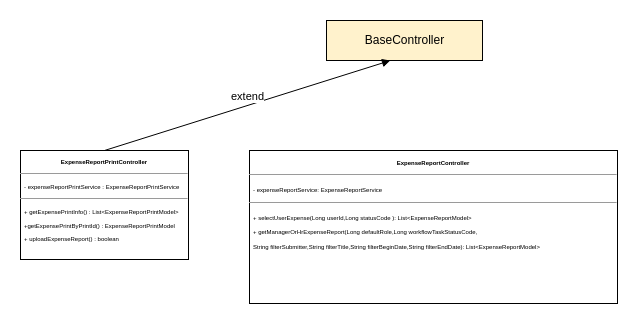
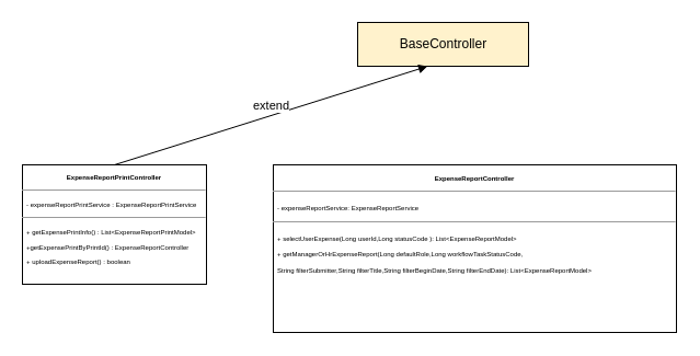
- <mxCell id="4" value="&lt;p style=&quot;margin: 4px 0px 0px ; text-align: center ; font-size: 11px&quot;&gt;&lt;font style=&quot;font-size: 6px&quot;&gt;&lt;b&gt;ExpenseReportPrintController&lt;/b&gt;&lt;br&gt;&lt;/font&gt;&lt;/p&gt;&lt;hr style=&quot;font-size: 11px&quot; size=&quot;1&quot;&gt;&lt;p style=&quot;margin: 0px 0px 0px 4px ; font-size: 11px&quot;&gt;&lt;font style=&quot;font-size: 6px&quot;&gt;- expenseReportPrintService : ExpenseReportPrintService&lt;br&gt;&lt;/font&gt;&lt;/p&gt;&lt;hr style=&quot;font-size: 11px&quot; size=&quot;1&quot;&gt;&lt;p style=&quot;margin: 0px 0px 0px 4px ; font-size: 11px&quot;&gt;&lt;font style=&quot;font-size: 6px&quot;&gt;+ getExpensePrintInfo() : List&amp;lt;ExpenseReportPrintModel&amp;gt;&lt;br&gt;&lt;/font&gt;&lt;/p&gt;&lt;p style=&quot;margin: 0px 0px 0px 4px ; font-size: 11px&quot;&gt;&lt;font style=&quot;font-size: 6px&quot;&gt;+getExpensePrintByPrintId() : ExpenseReportPrintModel&lt;br&gt;+ uploadExpenseReport() : boolean&lt;br&gt;&lt;/font&gt;&lt;/p&gt;" style="verticalAlign=top;align=left;overflow=fill;fontSize=12;fontFamily=Helvetica;html=1;" vertex="1" parent="1"><mxGeometry x="20" y="150" width="168" height="109" as="geometry" /></mxCell>
+ <mxCell id="4" value="&lt;p style=&quot;margin: 4px 0px 0px ; text-align: center ; font-size: 11px&quot;&gt;&lt;font style=&quot;font-size: 6px&quot;&gt;&lt;b&gt;ExpenseReportPrintController&lt;/b&gt;&lt;br&gt;&lt;/font&gt;&lt;/p&gt;&lt;hr style=&quot;font-size: 11px&quot; size=&quot;1&quot;&gt;&lt;p style=&quot;margin: 0px 0px 0px 4px ; font-size: 11px&quot;&gt;&lt;font style=&quot;font-size: 6px&quot;&gt;- expenseReportPrintService : ExpenseReportPrintService&lt;br&gt;&lt;/font&gt;&lt;/p&gt;&lt;hr style=&quot;font-size: 11px&quot; size=&quot;1&quot;&gt;&lt;p style=&quot;margin: 0px 0px 0px 4px ; font-size: 11px&quot;&gt;&lt;font style=&quot;font-size: 6px&quot;&gt;+ getExpensePrintInfo() : List&amp;lt;ExpenseReportPrintModel&amp;gt;&lt;br&gt;&lt;/font&gt;&lt;/p&gt;&lt;p style=&quot;margin: 0px 0px 0px 4px ; font-size: 11px&quot;&gt;&lt;font style=&quot;font-size: 6px&quot;&gt;+getExpensePrintByPrintId() : ExpenseReportController&lt;br&gt;+ uploadExpenseReport() : boolean&lt;br&gt;&lt;/font&gt;&lt;/p&gt;" style="verticalAlign=top;align=left;overflow=fill;fontSize=12;fontFamily=Helvetica;html=1;" vertex="1" parent="1"><mxGeometry x="20" y="150" width="168" height="109" as="geometry" /></mxCell>
